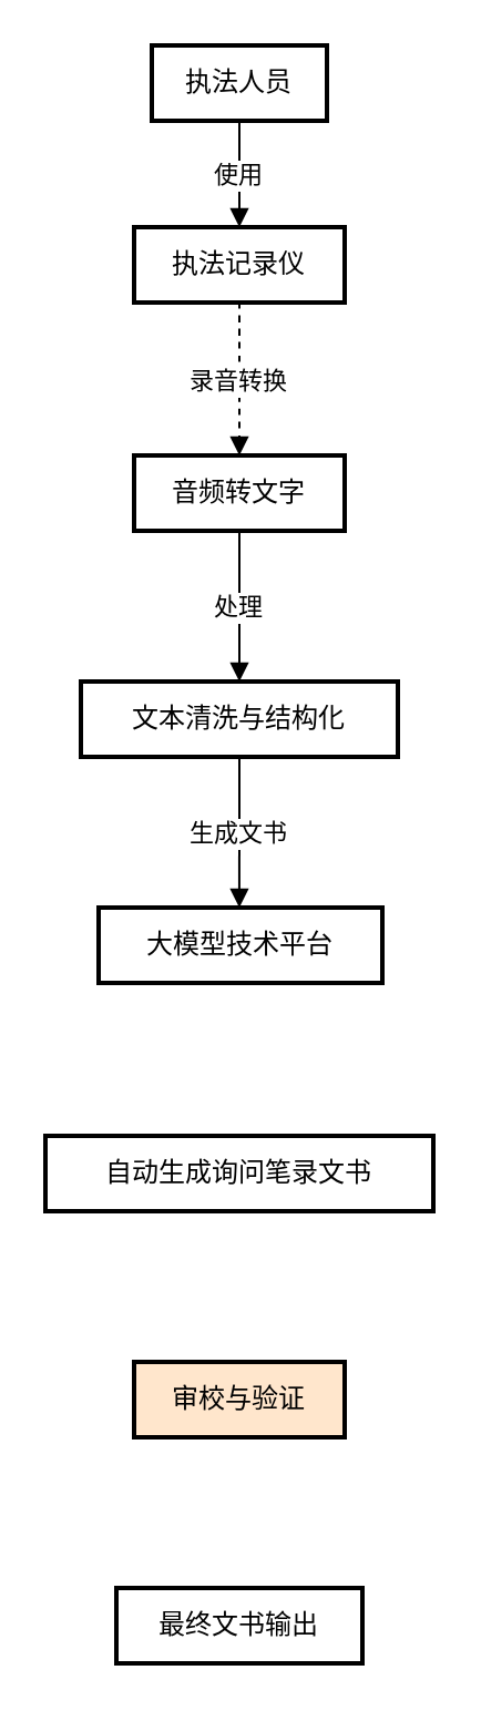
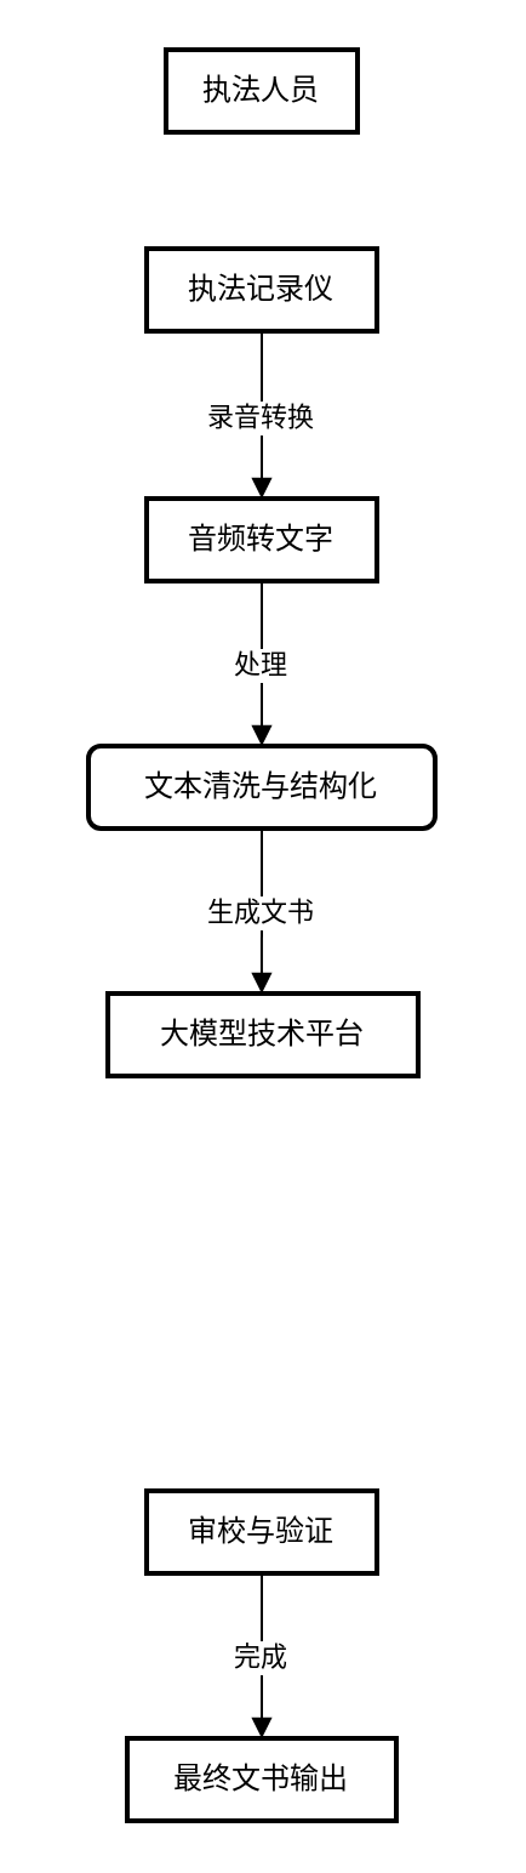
- <mxCell id="10" value="使用" style="curved=1;startArrow=none;endArrow=block;exitX=0.5;exitY=0.99;entryX=0.5;entryY=0.01;rounded=0;" edge="1" parent="1" source="2" target="3"><mxGeometry relative="1" as="geometry"><Array as="points" /></mxGeometry></mxCell>
- <mxCell id="11" value="录音转换" style="curved=1;startArrow=none;endArrow=block;exitX=0.5;exitY=1.0;entryX=0.5;entryY=-0.01;rounded=0;dashed=1;" edge="1" parent="1" source="3" target="4"><mxGeometry relative="1" as="geometry"><Array as="points" /></mxGeometry></mxCell>
+ <mxCell id="11" value="录音转换" style="curved=1;startArrow=none;endArrow=block;exitX=0.5;exitY=1.0;entryX=0.5;entryY=-0.01;rounded=0;" edge="1" parent="1" source="3" target="4"><mxGeometry relative="1" as="geometry"><Array as="points" /></mxGeometry></mxCell>
- <mxCell id="5" value="文本清洗与结构化" style="whiteSpace=wrap;strokeWidth=2;" vertex="1" parent="1"><mxGeometry x="36" y="307" width="143" height="34" as="geometry" /></mxCell>
+ <mxCell id="5" value="文本清洗与结构化" style="whiteSpace=wrap;strokeWidth=2;rounded=1;" vertex="1" parent="1"><mxGeometry x="36" y="307" width="143" height="34" as="geometry" /></mxCell>
- <mxCell id="7" value="自动生成询问笔录文书" style="whiteSpace=wrap;strokeWidth=2;" vertex="1" parent="1"><mxGeometry x="20" y="512" width="175" height="34" as="geometry" /></mxCell>
- <mxCell id="8" value="审校与验证" style="whiteSpace=wrap;strokeWidth=2;fillColor=#ffe6cc;" vertex="1" parent="1"><mxGeometry x="60" y="614" width="95" height="34" as="geometry" /></mxCell>
+ <mxCell id="8" value="审校与验证" style="whiteSpace=wrap;strokeWidth=2;" vertex="1" parent="1"><mxGeometry x="60" y="614" width="95" height="34" as="geometry" /></mxCell>
+ <mxCell id="14" value="完成" style="curved=1;startArrow=none;endArrow=block;exitX=0.5;exitY=0.99;entryX=0.5;entryY=0.01;rounded=0;" edge="1" parent="1" source="8" target="9"><mxGeometry relative="1" as="geometry"><Array as="points" /></mxGeometry></mxCell>
